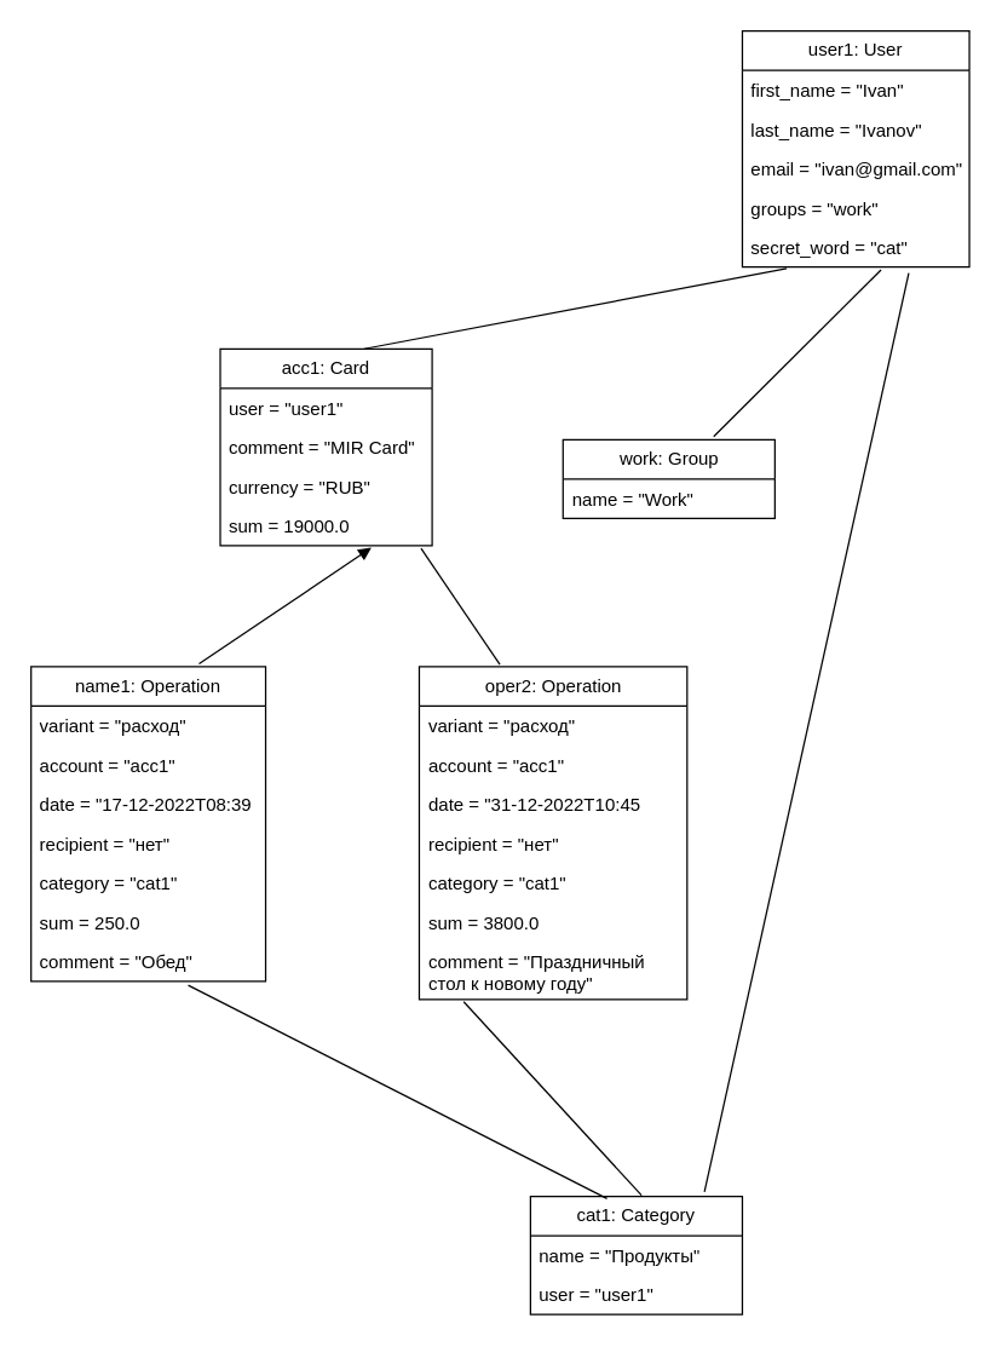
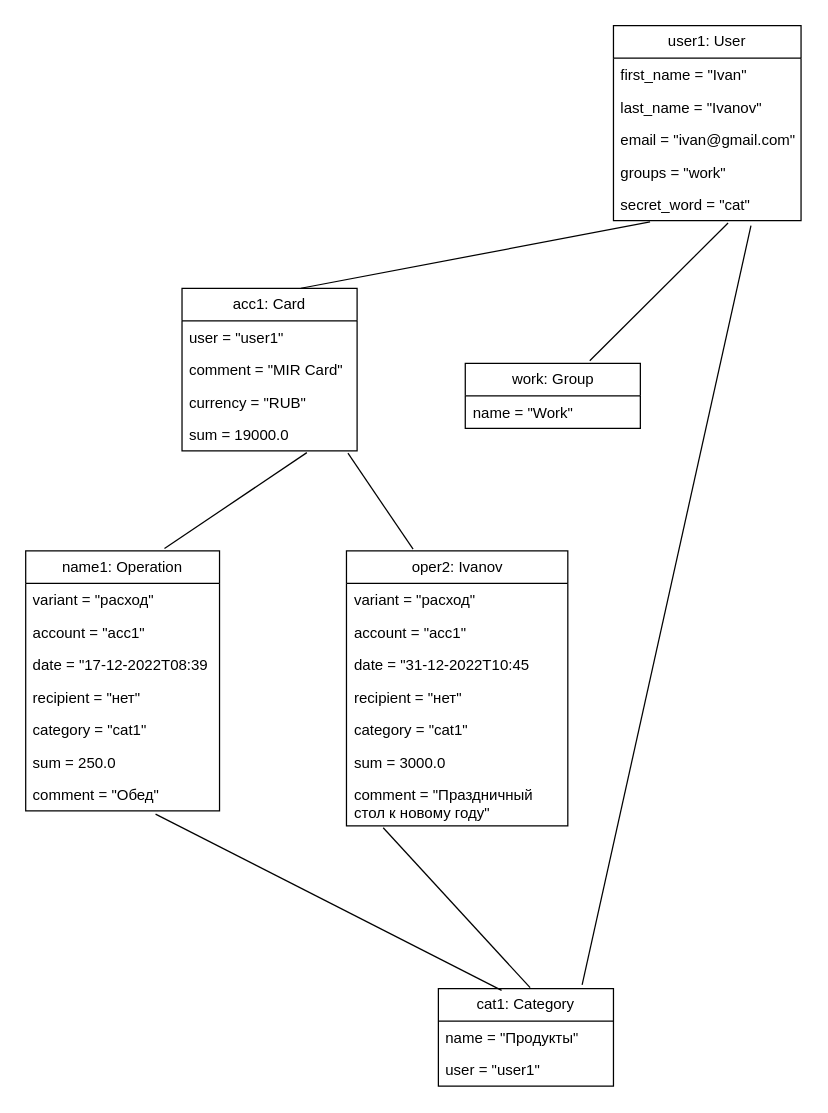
- <mxCell id="29" value="" style="endArrow=block;html=1;rounded=0;exitX=0.716;exitY=-0.009;exitDx=0;exitDy=0;exitPerimeter=0;entryX=0.713;entryY=1.055;entryDx=0;entryDy=0;entryPerimeter=0;" parent="1" source="10" target="37" edge="1"><mxGeometry width="50" height="50" relative="1" as="geometry"><mxPoint x="280" y="420" as="sourcePoint" /><mxPoint x="247.6" y="363.328" as="targetPoint" /></mxGeometry></mxCell>
+ <mxCell id="29" value="" style="endArrow=none;html=1;rounded=0;exitX=0.716;exitY=-0.009;exitDx=0;exitDy=0;exitPerimeter=0;entryX=0.713;entryY=1.055;entryDx=0;entryDy=0;entryPerimeter=0;" parent="1" source="10" target="37" edge="1"><mxGeometry width="50" height="50" relative="1" as="geometry"><mxPoint x="280" y="420" as="sourcePoint" /><mxPoint x="247.6" y="363.328" as="targetPoint" /></mxGeometry></mxCell>
- <mxCell id="21" value="oper2: Operation" style="swimlane;fontStyle=0;childLayout=stackLayout;horizontal=1;startSize=26;fillColor=none;horizontalStack=0;resizeParent=1;resizeParentMax=0;resizeLast=0;collapsible=1;marginBottom=0;whiteSpace=wrap;html=1;" parent="1" vertex="1"><mxGeometry x="276.5" y="440" width="177" height="220" as="geometry" /></mxCell>
+ <mxCell id="21" value="oper2: Ivanov" style="swimlane;fontStyle=0;childLayout=stackLayout;horizontal=1;startSize=26;fillColor=none;horizontalStack=0;resizeParent=1;resizeParentMax=0;resizeLast=0;collapsible=1;marginBottom=0;whiteSpace=wrap;html=1;" parent="1" vertex="1"><mxGeometry x="276.5" y="440" width="177" height="220" as="geometry" /></mxCell>
- <mxCell id="27" value="sum = 3800.0" style="text;strokeColor=none;fillColor=none;align=left;verticalAlign=top;spacingLeft=4;spacingRight=4;overflow=hidden;rotatable=0;points=[[0,0.5],[1,0.5]];portConstraint=eastwest;whiteSpace=wrap;html=1;" parent="21" vertex="1"><mxGeometry y="156" width="177" height="26" as="geometry" /></mxCell>
+ <mxCell id="27" value="sum = 3000.0" style="text;strokeColor=none;fillColor=none;align=left;verticalAlign=top;spacingLeft=4;spacingRight=4;overflow=hidden;rotatable=0;points=[[0,0.5],[1,0.5]];portConstraint=eastwest;whiteSpace=wrap;html=1;" parent="21" vertex="1"><mxGeometry y="156" width="177" height="26" as="geometry" /></mxCell>
